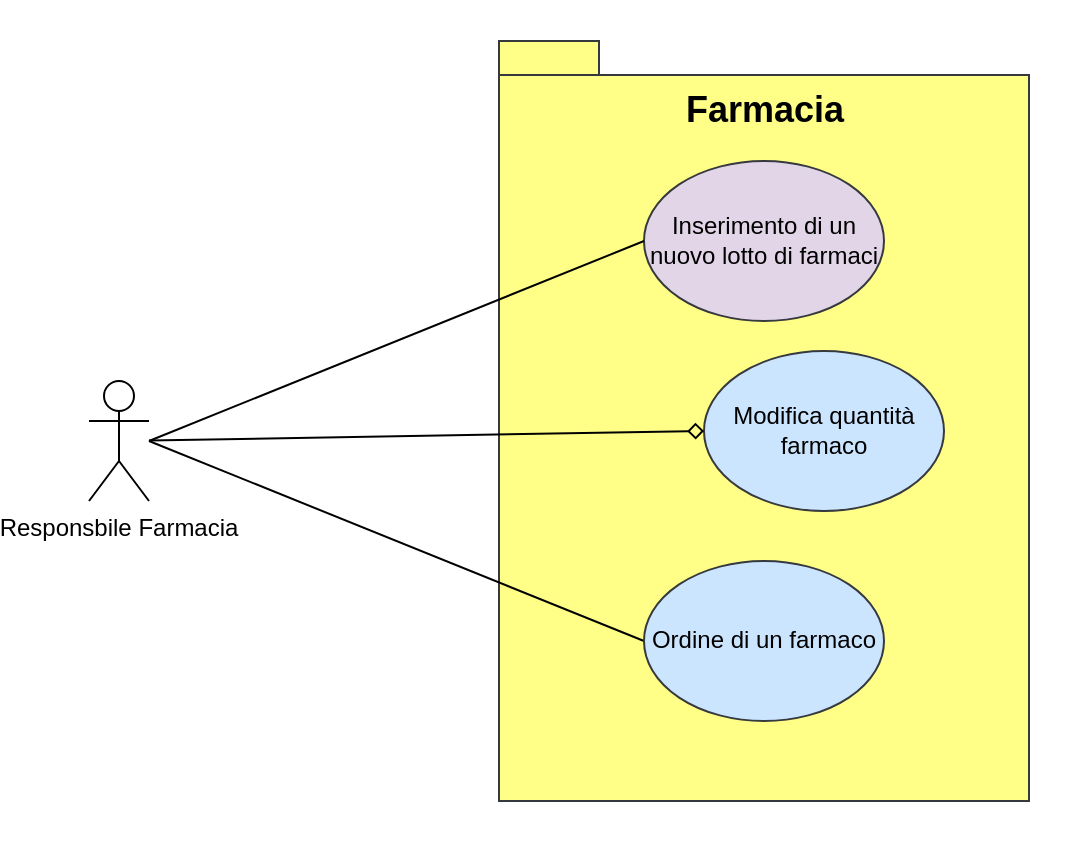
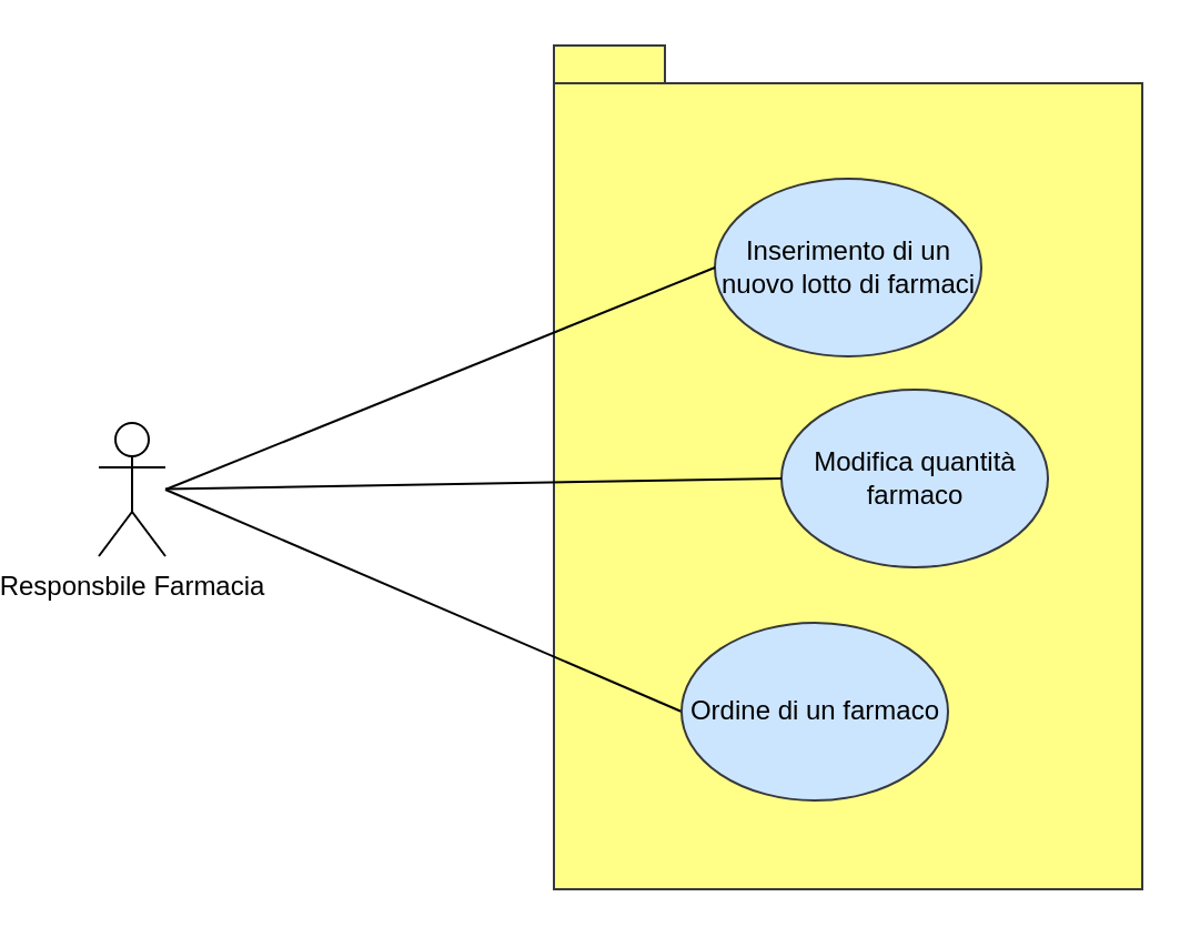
- <mxCell id="3" value="Farmacia" style="text;html=1;align=center;verticalAlign=middle;resizable=0;points=[];autosize=1;strokeColor=none;fillColor=none;fontSize=18;fontStyle=1" vertex="1" parent="1"><mxGeometry x="307.5" y="35" width="100" height="40" as="geometry" /></mxCell>
- <mxCell id="4" value="Inserimento di un nuovo lotto di farmaci" style="ellipse;whiteSpace=wrap;html=1;labelBackgroundColor=none;labelBorderColor=none;fontSize=12;fillColor=#e1d5e7;strokeColor=#36393d;" vertex="1" parent="1"><mxGeometry x="297.5" y="80" width="120" height="80" as="geometry" /></mxCell>
+ <mxCell id="4" value="Inserimento di un nuovo lotto di farmaci" style="ellipse;whiteSpace=wrap;html=1;labelBackgroundColor=none;labelBorderColor=none;fontSize=12;fillColor=#cce5ff;strokeColor=#36393d;" vertex="1" parent="1"><mxGeometry x="297.5" y="80" width="120" height="80" as="geometry" /></mxCell>
- <mxCell id="7" style="rounded=0;orthogonalLoop=1;jettySize=auto;html=1;entryX=0;entryY=0.5;entryDx=0;entryDy=0;fontSize=18;endArrow=diamond;endFill=0;" edge="1" parent="1" source="9" target="5"><mxGeometry relative="1" as="geometry" /></mxCell>
+ <mxCell id="7" style="rounded=0;orthogonalLoop=1;jettySize=auto;html=1;entryX=0;entryY=0.5;entryDx=0;entryDy=0;fontSize=18;endArrow=none;endFill=0;" edge="1" parent="1" source="9" target="5"><mxGeometry relative="1" as="geometry" /></mxCell>
- <mxCell id="10" value="Ordine di un farmaco" style="ellipse;whiteSpace=wrap;html=1;labelBackgroundColor=none;labelBorderColor=none;fontSize=12;fillColor=#cce5ff;strokeColor=#36393d;" vertex="1" parent="1"><mxGeometry x="297.5" y="280" width="120" height="80" as="geometry" /></mxCell>
+ <mxCell id="10" value="Ordine di un farmaco" style="ellipse;whiteSpace=wrap;html=1;labelBackgroundColor=none;labelBorderColor=none;fontSize=12;fillColor=#cce5ff;strokeColor=#36393d;" vertex="1" parent="1"><mxGeometry x="282.5" y="280" width="120" height="80" as="geometry" /></mxCell>
